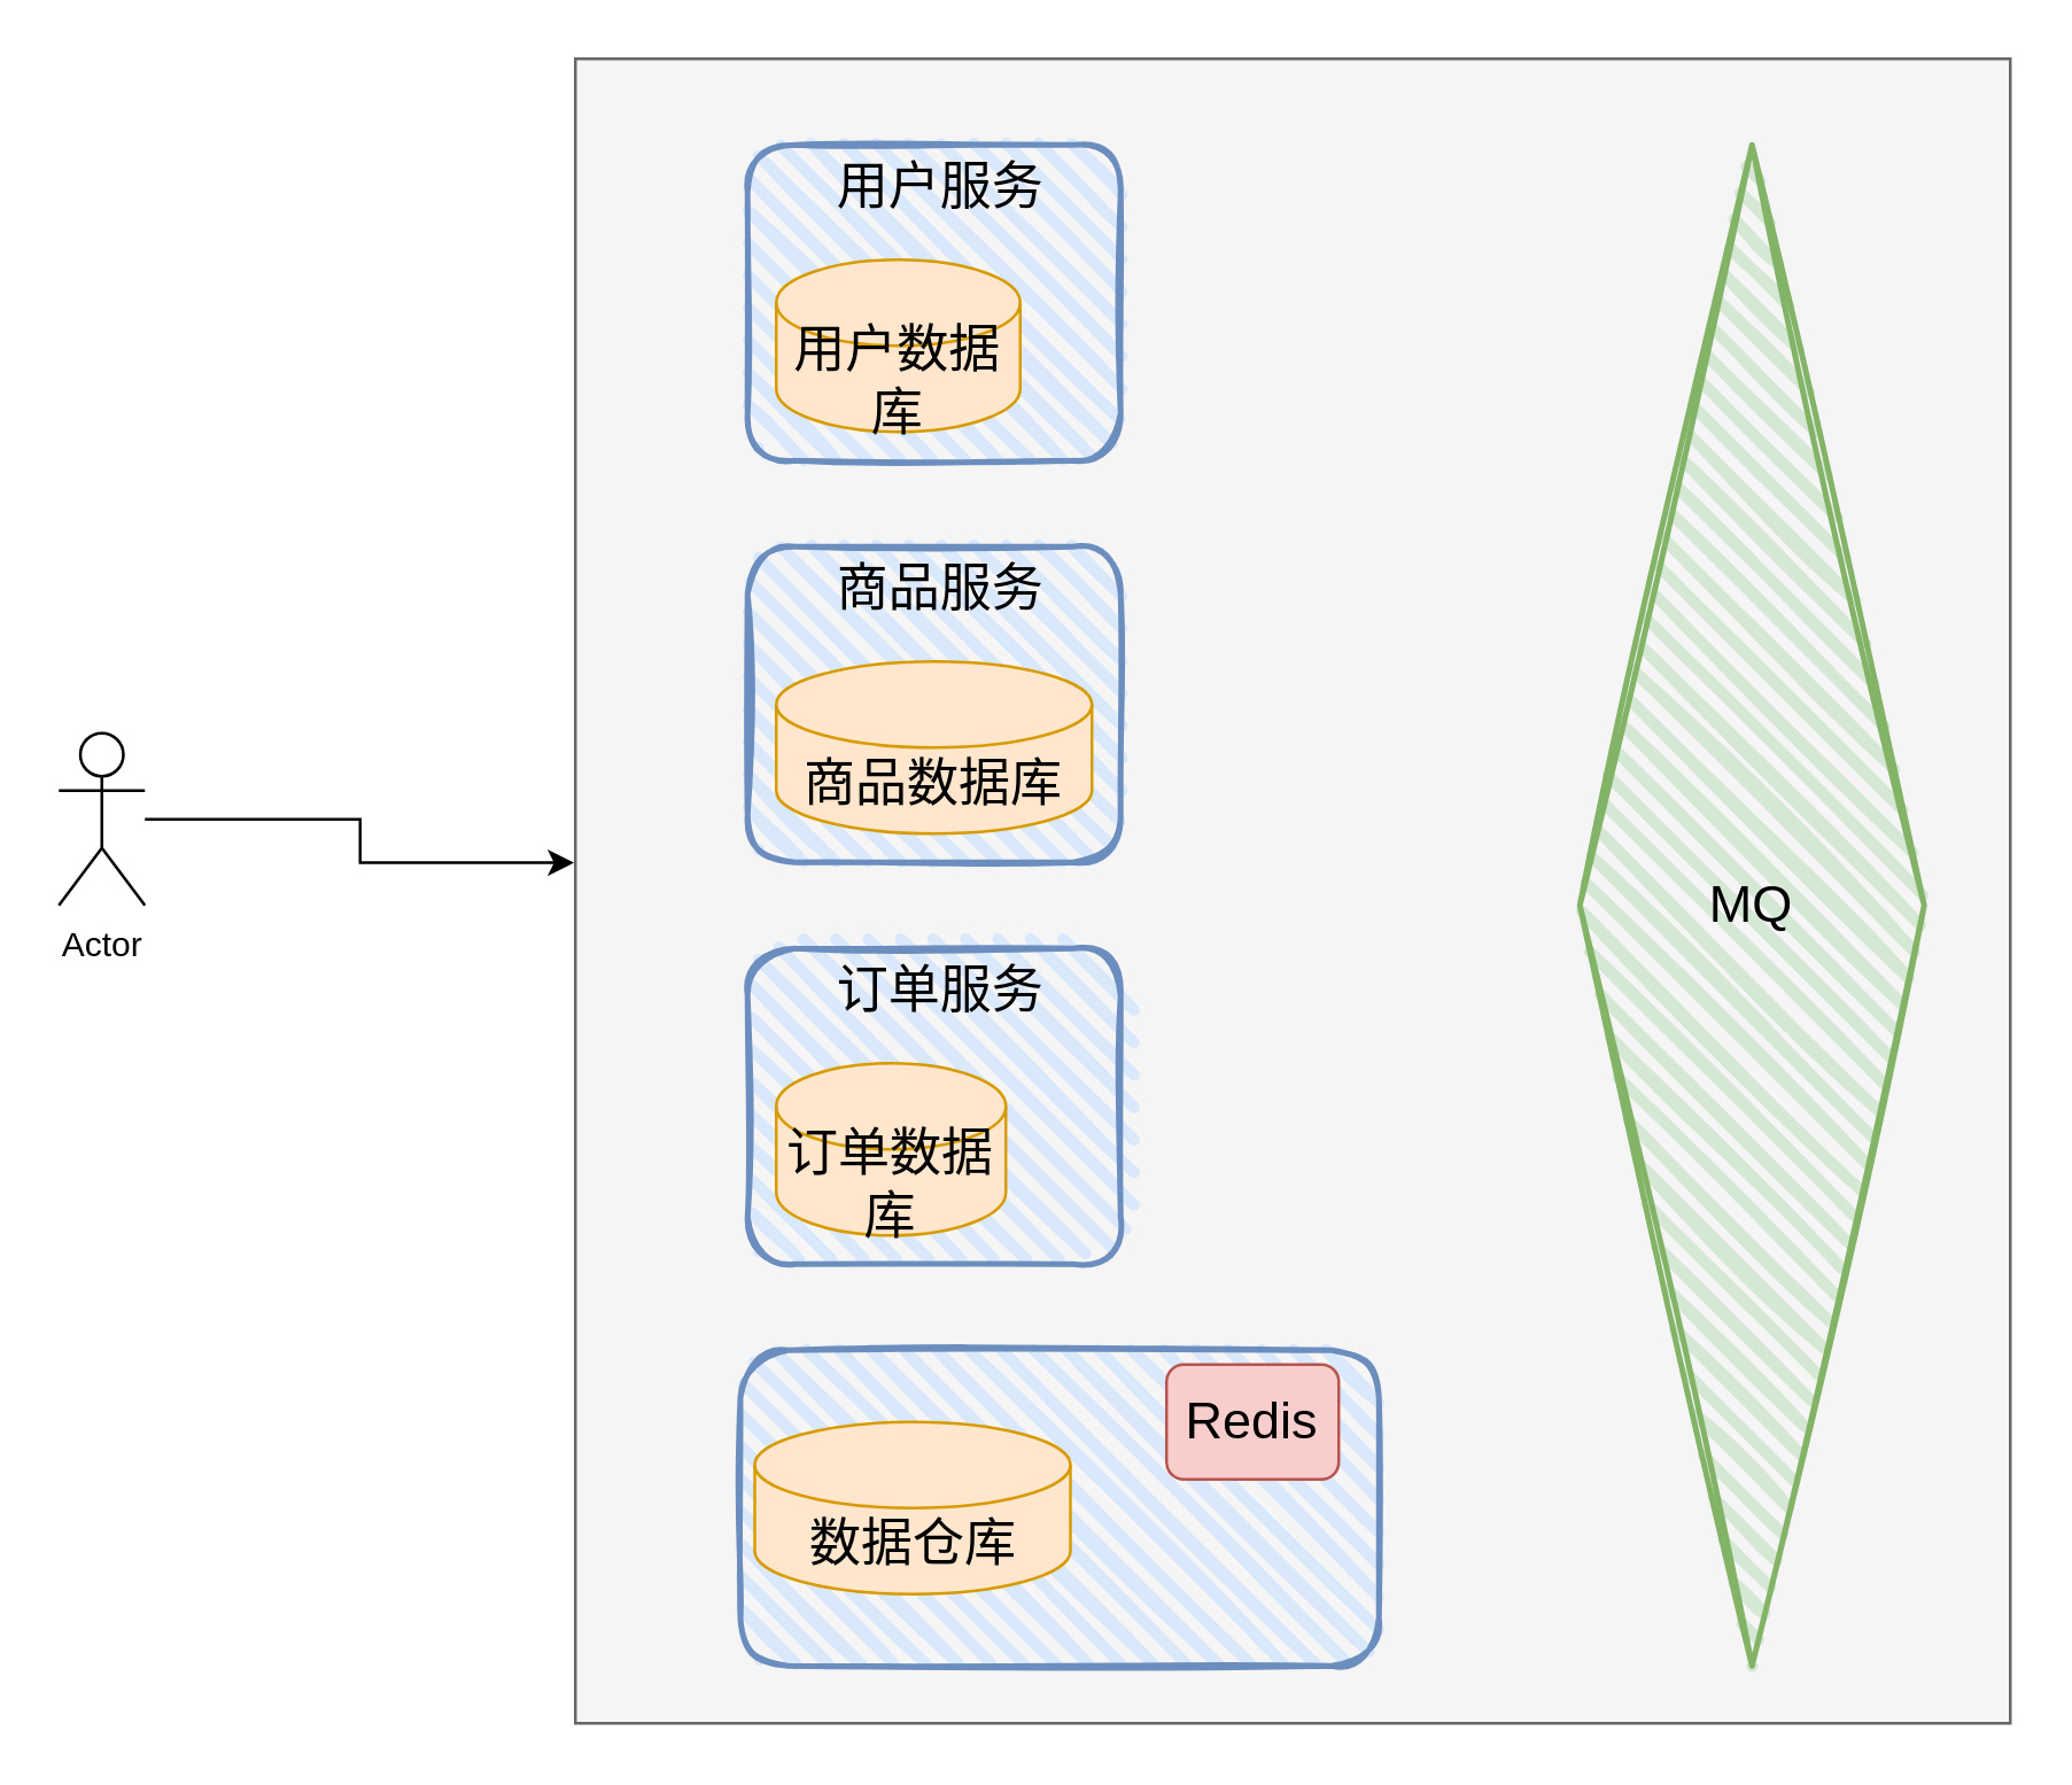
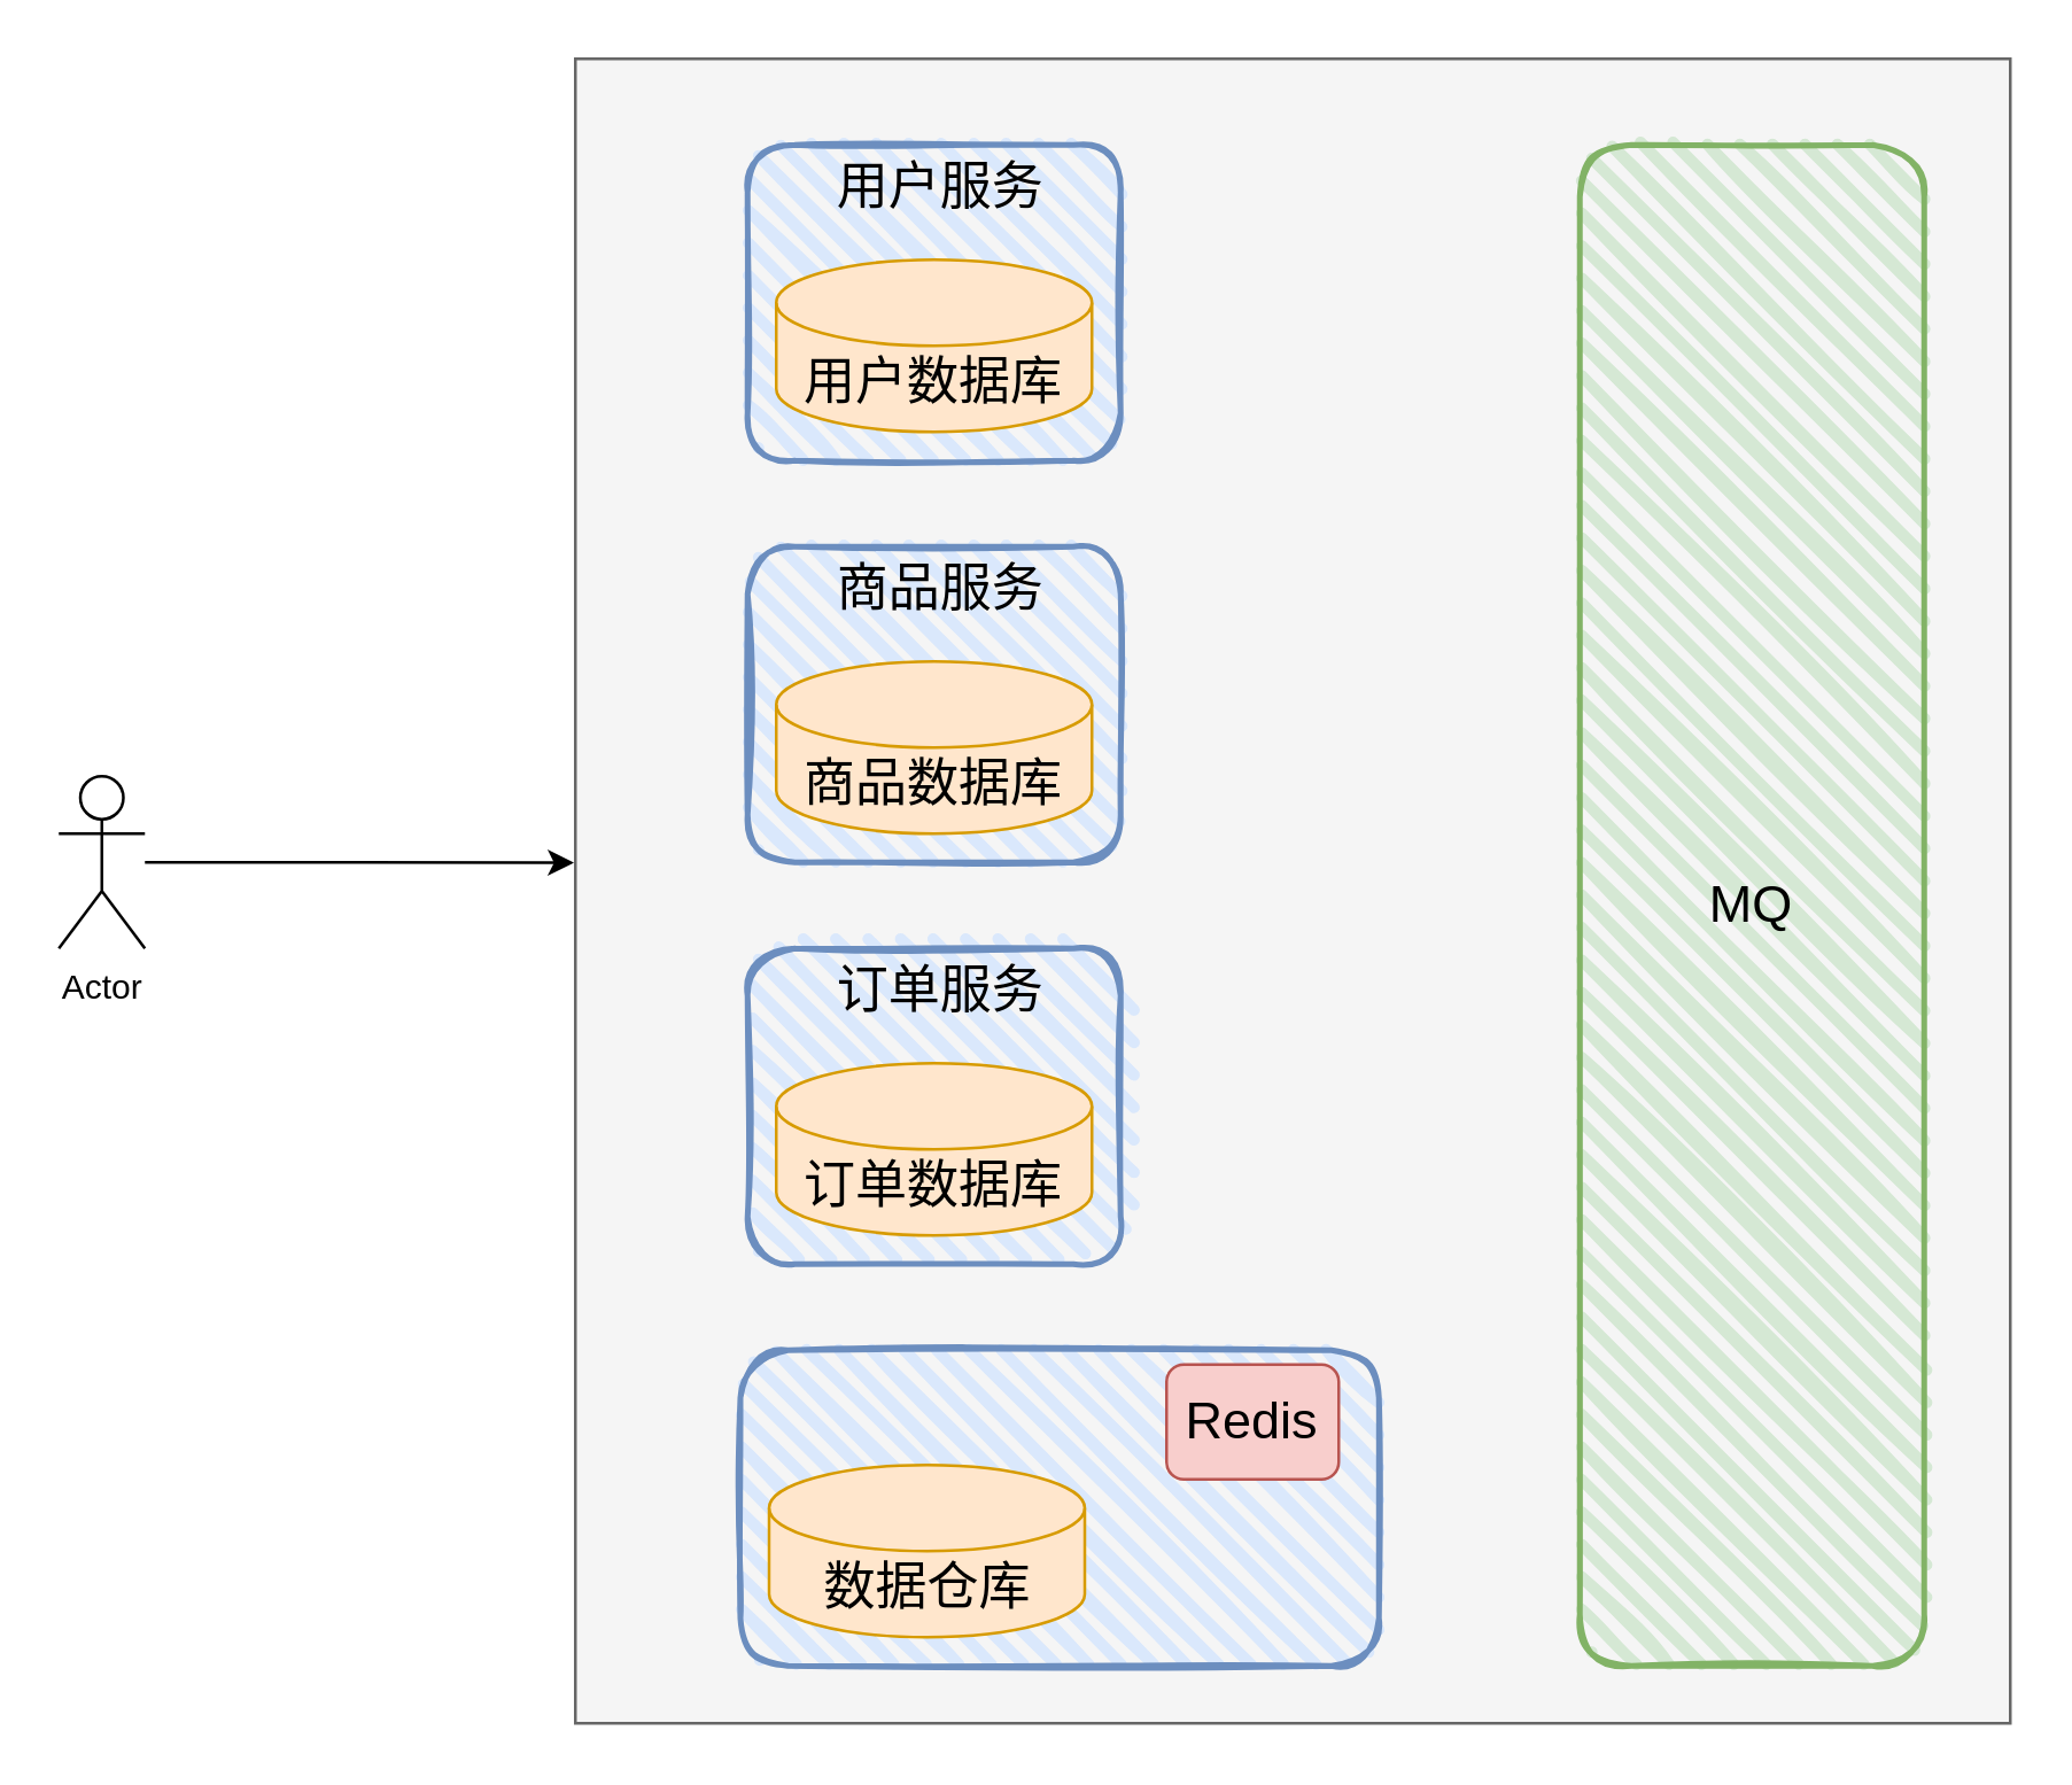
- <mxCell id="6" value="&lt;font style=&quot;font-size: 18px;&quot;&gt;用户数据库&lt;/font&gt;" style="shape=cylinder3;whiteSpace=wrap;html=1;boundedLbl=1;backgroundOutline=1;size=15;fillColor=#ffe6cc;strokeColor=#d79b00;" vertex="1" parent="1"><mxGeometry x="270" y="90" width="85" height="60" as="geometry" /></mxCell>
+ <mxCell id="6" value="&lt;font style=&quot;font-size: 18px;&quot;&gt;用户数据库&lt;/font&gt;" style="shape=cylinder3;whiteSpace=wrap;html=1;boundedLbl=1;backgroundOutline=1;size=15;fillColor=#ffe6cc;strokeColor=#d79b00;" vertex="1" parent="1"><mxGeometry x="270" y="90" width="110" height="60" as="geometry" /></mxCell>
- <mxCell id="4" value="Actor" style="shape=umlActor;verticalLabelPosition=bottom;verticalAlign=top;html=1;outlineConnect=0;" vertex="1" parent="1"><mxGeometry x="20" y="255" width="30" height="60" as="geometry" /></mxCell>
+ <mxCell id="4" value="Actor" style="shape=umlActor;verticalLabelPosition=bottom;verticalAlign=top;html=1;outlineConnect=0;" vertex="1" parent="1"><mxGeometry x="20" y="270" width="30" height="60" as="geometry" /></mxCell>
- <mxCell id="17" value="MQ" style="rhombus;whiteSpace=wrap;html=1;strokeWidth=2;fillWeight=4;hachureGap=8;hachureAngle=45;fillColor=#d5e8d4;sketch=1;fontSize=18;strokeColor=#82b366;" vertex="1" parent="1"><mxGeometry x="550" y="50" width="120" height="530" as="geometry" /></mxCell>
+ <mxCell id="17" value="MQ" style="rounded=1;whiteSpace=wrap;html=1;strokeWidth=2;fillWeight=4;hachureGap=8;hachureAngle=45;fillColor=#d5e8d4;sketch=1;fontSize=18;strokeColor=#82b366;" vertex="1" parent="1"><mxGeometry x="550" y="50" width="120" height="530" as="geometry" /></mxCell>
- <mxCell id="12" value="&lt;font style=&quot;font-size: 18px;&quot;&gt;订单数据库&lt;/font&gt;" style="shape=cylinder3;whiteSpace=wrap;html=1;boundedLbl=1;backgroundOutline=1;size=15;fillColor=#ffe6cc;strokeColor=#d79b00;" vertex="1" parent="1"><mxGeometry x="270" y="370" width="80" height="60" as="geometry" /></mxCell>
+ <mxCell id="12" value="&lt;font style=&quot;font-size: 18px;&quot;&gt;订单数据库&lt;/font&gt;" style="shape=cylinder3;whiteSpace=wrap;html=1;boundedLbl=1;backgroundOutline=1;size=15;fillColor=#ffe6cc;strokeColor=#d79b00;" vertex="1" parent="1"><mxGeometry x="270" y="370" width="110" height="60" as="geometry" /></mxCell>
- <mxCell id="15" value="&lt;font style=&quot;font-size: 18px;&quot;&gt;数据仓库&lt;/font&gt;" style="shape=cylinder3;whiteSpace=wrap;html=1;boundedLbl=1;backgroundOutline=1;size=15;fillColor=#ffe6cc;strokeColor=#d79b00;" vertex="1" parent="1"><mxGeometry x="262.5" y="495" width="110" height="60" as="geometry" /></mxCell>
+ <mxCell id="15" value="&lt;font style=&quot;font-size: 18px;&quot;&gt;数据仓库&lt;/font&gt;" style="shape=cylinder3;whiteSpace=wrap;html=1;boundedLbl=1;backgroundOutline=1;size=15;fillColor=#ffe6cc;strokeColor=#d79b00;" vertex="1" parent="1"><mxGeometry x="267.5" y="510" width="110" height="60" as="geometry" /></mxCell>
